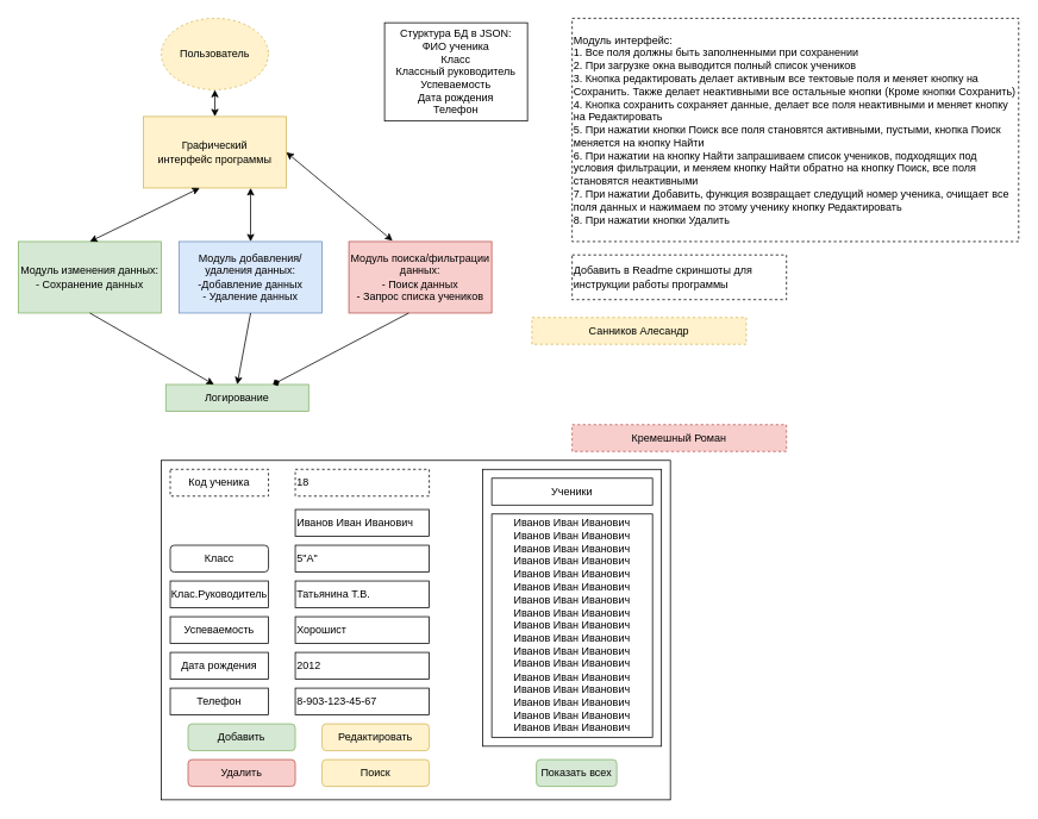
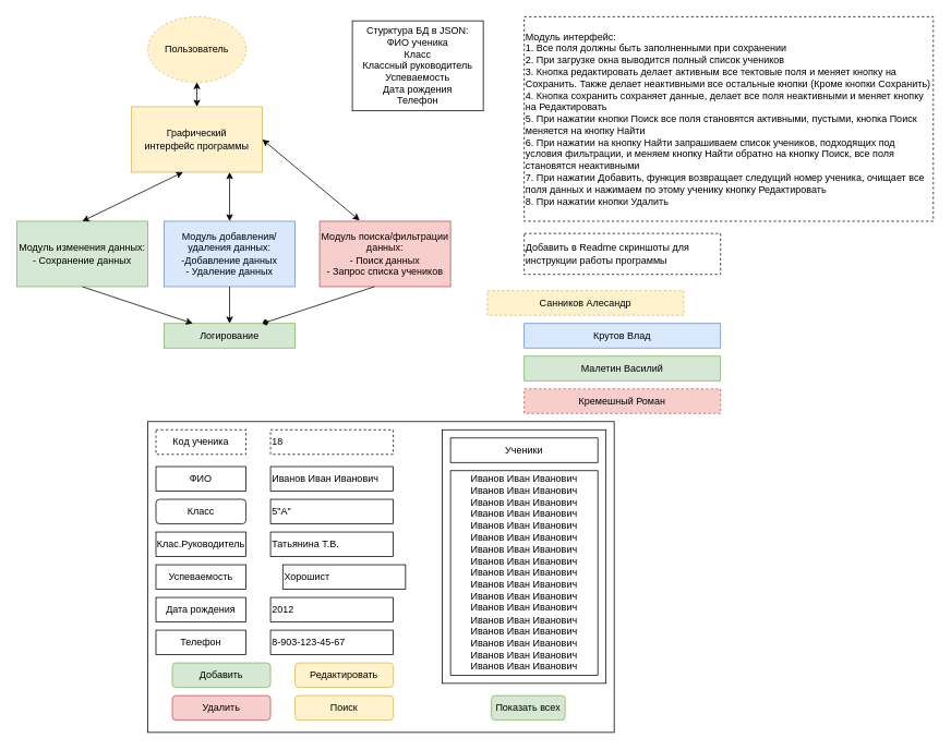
+ <mxCell id="43" value="Крутов Влад" style="rounded=0;whiteSpace=wrap;html=1;fillColor=#dae8fc;strokeColor=#6c8ebf;" parent="1" vertex="1"><mxGeometry x="640" y="395" width="240" height="30" as="geometry" /></mxCell>
- <mxCell id="4" value="Логирование" style="rounded=0;whiteSpace=wrap;html=1;fillColor=#d5e8d4;strokeColor=#82b366;" parent="1" vertex="1"><mxGeometry x="185" y="430" width="160" height="30" as="geometry" /></mxCell>
+ <mxCell id="4" value="Логирование" style="rounded=0;whiteSpace=wrap;html=1;fillColor=#d5e8d4;strokeColor=#82b366;" parent="1" vertex="1"><mxGeometry x="200" y="395" width="160" height="30" as="geometry" /></mxCell>
+ <mxCell id="44" value="Малетин Василий" style="rounded=0;whiteSpace=wrap;html=1;fillColor=#d5e8d4;strokeColor=#82b366;" parent="1" vertex="1"><mxGeometry x="640" y="435" width="240" height="30" as="geometry" /></mxCell>
+ <mxCell id="14" value="ФИО" style="rounded=0;whiteSpace=wrap;html=1;" parent="1" vertex="1"><mxGeometry x="190" y="570" width="110" height="30" as="geometry" /></mxCell>
- <mxCell id="20" value="Хорошист" style="rounded=0;whiteSpace=wrap;html=1;align=left;" parent="1" vertex="1"><mxGeometry x="330" y="690" width="150" height="30" as="geometry" /></mxCell>
+ <mxCell id="20" value="Хорошист" style="rounded=0;whiteSpace=wrap;html=1;align=left;" parent="1" vertex="1"><mxGeometry x="345" y="690" width="150" height="30" as="geometry" /></mxCell>
